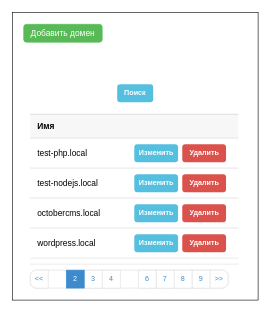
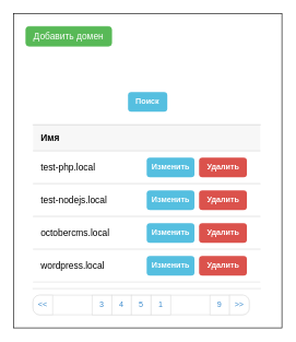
- <mxCell id="34" value="2" style="html=1;shadow=0;dashed=0;shape=mxgraph.bootstrap.rect;strokeColor=#3D8BCD;fillColor=#3D8BCD;perimeter=none;fontColor=#ffffff;whiteSpace=wrap;" vertex="1" parent="24"><mxGeometry x="60" width="30" height="30" as="geometry" /></mxCell>
+ <mxCell id="28" value="5" style="strokeColor=inherit;fillColor=inherit;gradientColor=inherit;html=1;shadow=0;dashed=0;shape=mxgraph.bootstrap.rect;perimeter=none;fontColor=#3D8BCD;whiteSpace=wrap;" vertex="1" parent="24"><mxGeometry x="150" width="30" height="30" as="geometry" /></mxCell>
- <mxCell id="29" value="6" style="strokeColor=inherit;fillColor=inherit;gradientColor=inherit;html=1;shadow=0;dashed=0;shape=mxgraph.bootstrap.rect;perimeter=none;fontColor=#3D8BCD;whiteSpace=wrap;" vertex="1" parent="24"><mxGeometry x="180" width="30" height="30" as="geometry" /></mxCell>
+ <mxCell id="29" value="1" style="strokeColor=inherit;fillColor=inherit;gradientColor=inherit;html=1;shadow=0;dashed=0;shape=mxgraph.bootstrap.rect;perimeter=none;fontColor=#3D8BCD;whiteSpace=wrap;" vertex="1" parent="24"><mxGeometry x="180" width="30" height="30" as="geometry" /></mxCell>
- <mxCell id="30" value="7" style="strokeColor=inherit;fillColor=inherit;gradientColor=inherit;html=1;shadow=0;dashed=0;shape=mxgraph.bootstrap.rect;perimeter=none;fontColor=#3D8BCD;whiteSpace=wrap;" vertex="1" parent="24"><mxGeometry x="210" width="30" height="30" as="geometry" /></mxCell>
- <mxCell id="31" value="8" style="strokeColor=inherit;fillColor=inherit;gradientColor=inherit;html=1;shadow=0;dashed=0;shape=mxgraph.bootstrap.rect;perimeter=none;fontColor=#3D8BCD;whiteSpace=wrap;" vertex="1" parent="24"><mxGeometry x="240" width="30" height="30" as="geometry" /></mxCell>
